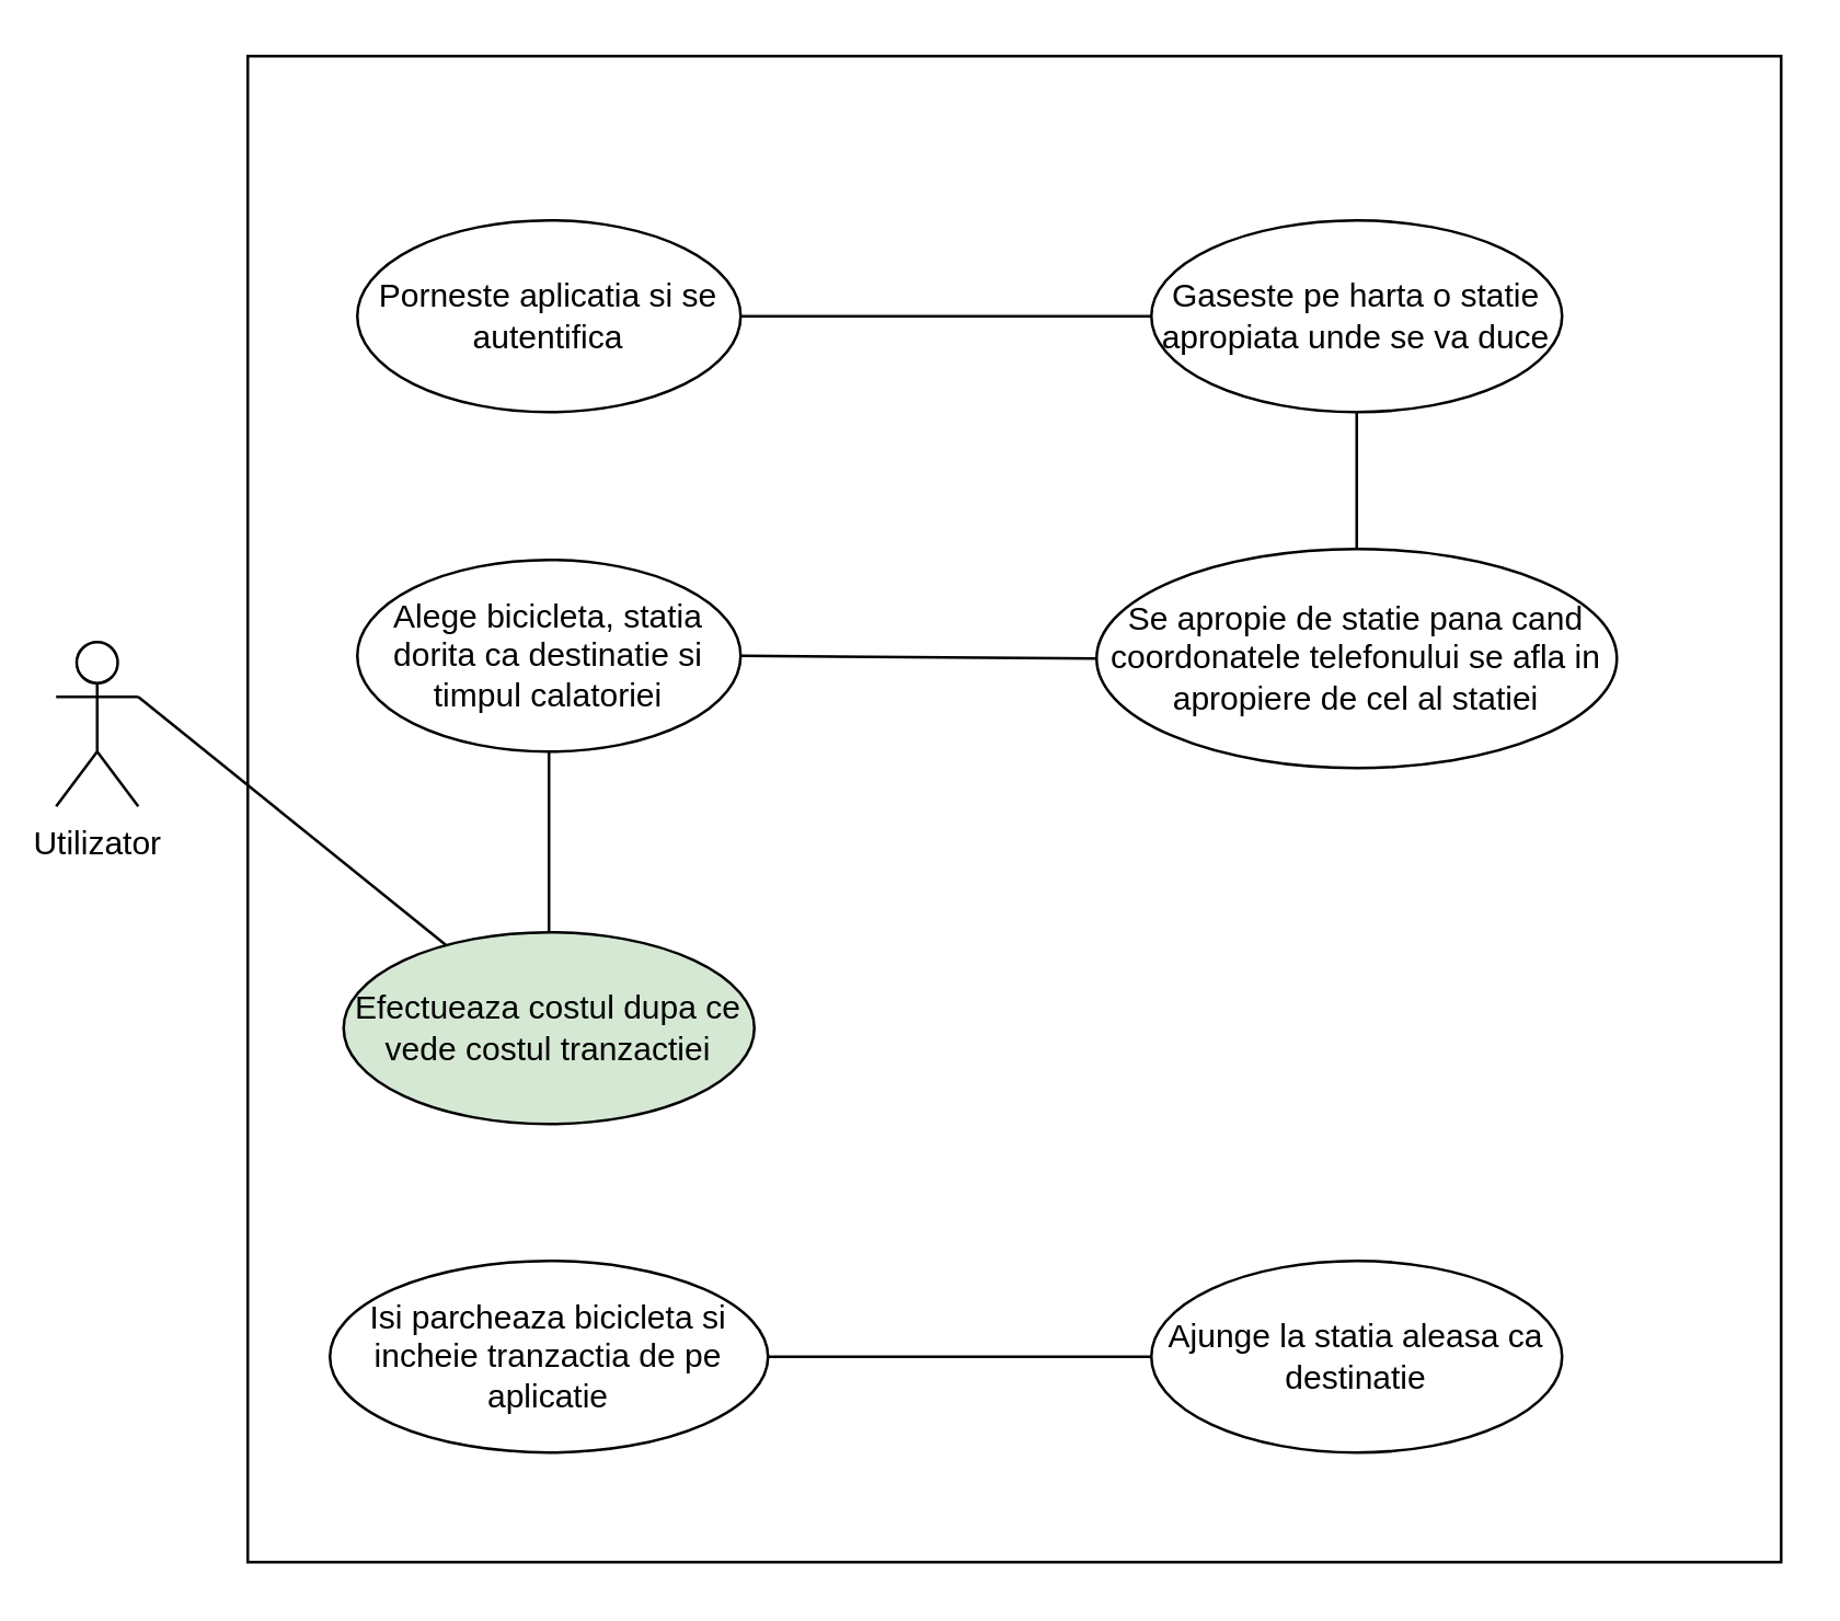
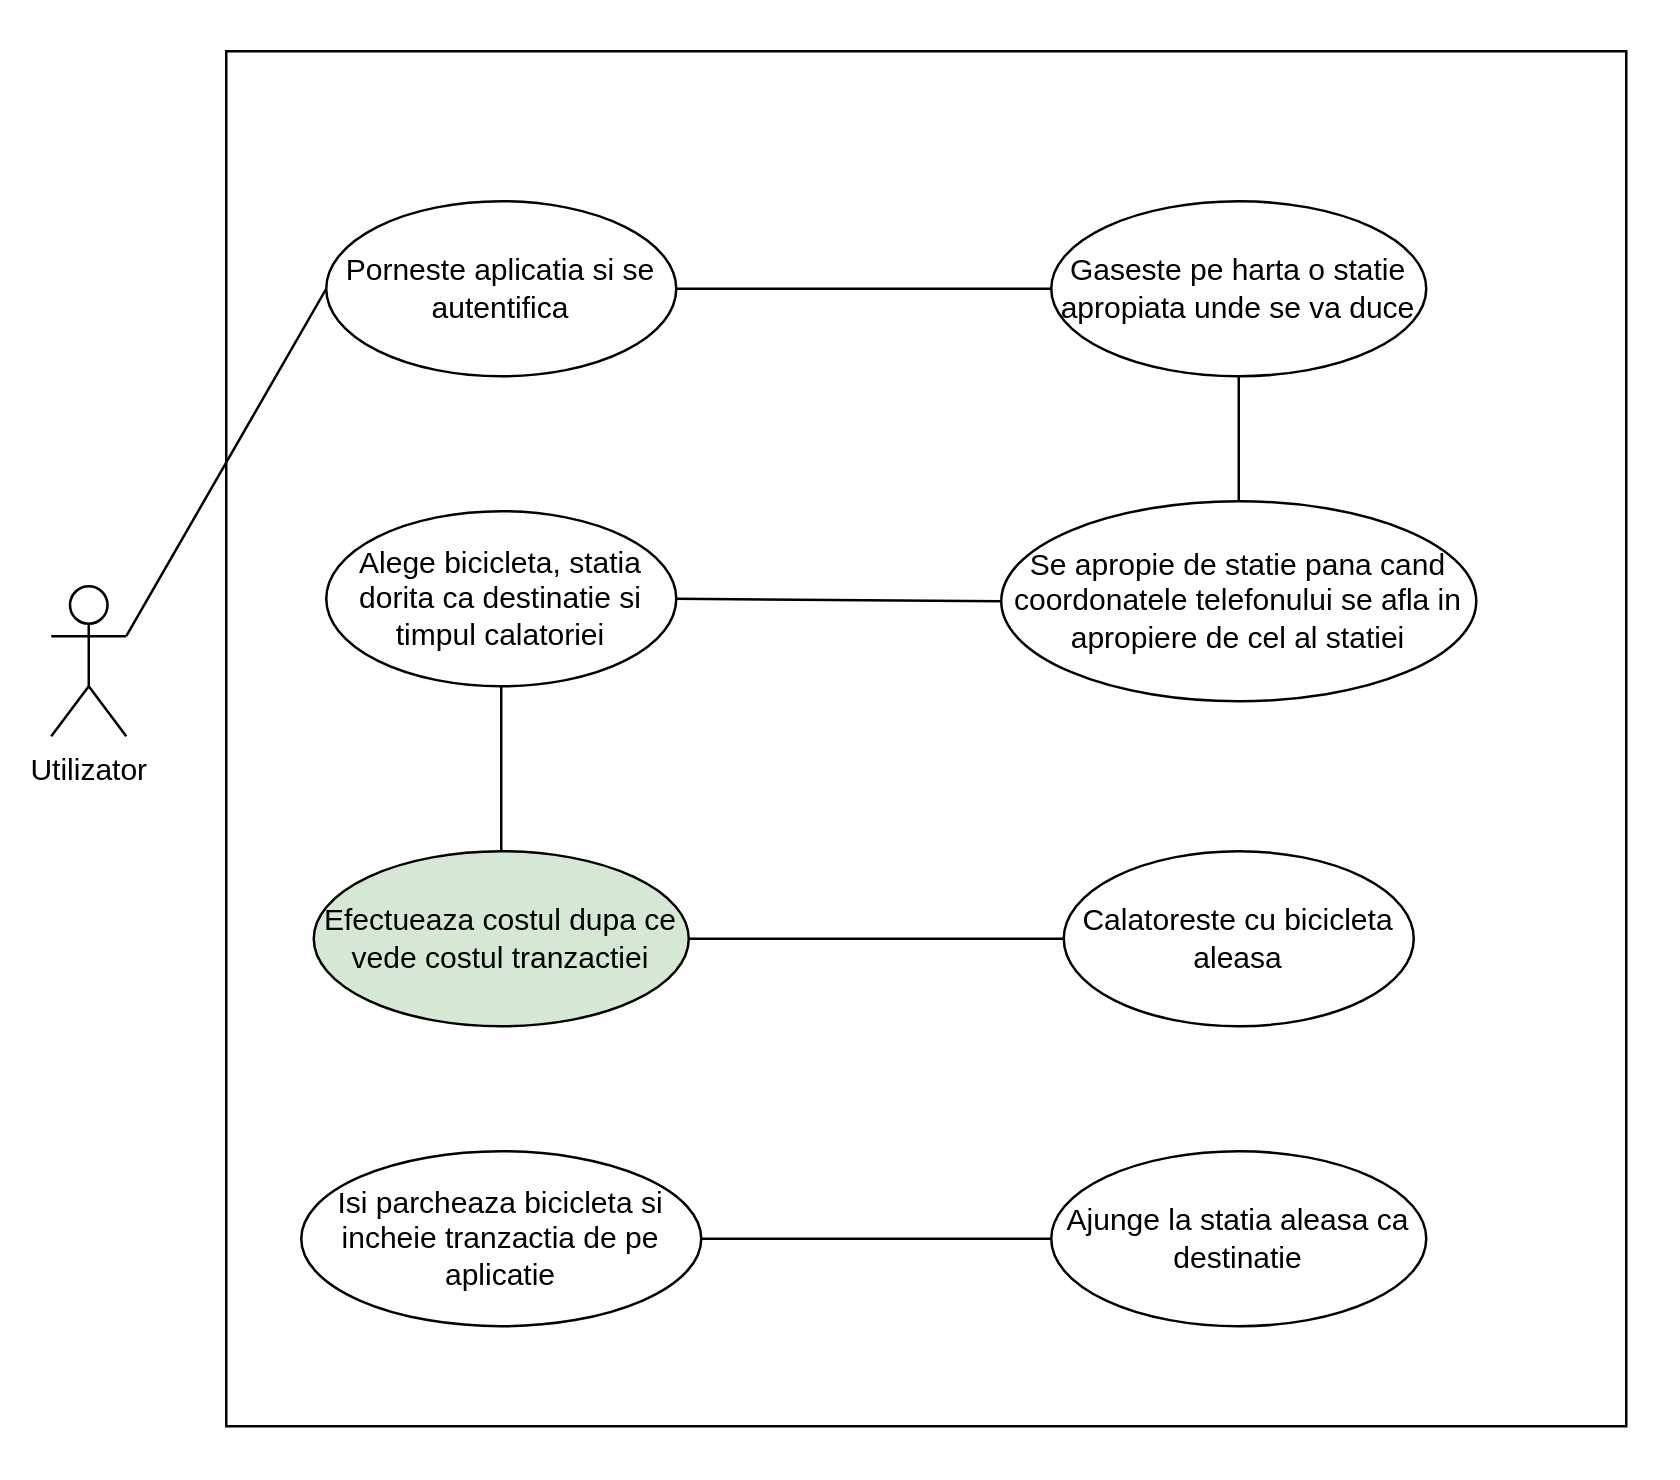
- <mxCell id="5" value="" style="edgeStyle=none;html=1;endArrow=none;verticalAlign=bottom;exitX=1;exitY=0.333;exitDx=0;exitDy=0;exitPerimeter=0;" edge="1" parent="1" source="3" target="12"><mxGeometry width="160" relative="1" as="geometry"><mxPoint x="-30" y="350" as="sourcePoint" /><mxPoint x="130" y="350" as="targetPoint" /></mxGeometry></mxCell>
+ <mxCell id="5" value="" style="edgeStyle=none;html=1;endArrow=none;verticalAlign=bottom;entryX=0;entryY=0.5;entryDx=0;entryDy=0;exitX=1;exitY=0.333;exitDx=0;exitDy=0;exitPerimeter=0;" edge="1" parent="1" source="3" target="4"><mxGeometry width="160" relative="1" as="geometry"><mxPoint x="-30" y="350" as="sourcePoint" /><mxPoint x="130" y="350" as="targetPoint" /></mxGeometry></mxCell>
+ <mxCell id="15" value="" style="edgeStyle=none;html=1;endArrow=none;verticalAlign=bottom;exitX=1;exitY=0.5;exitDx=0;exitDy=0;entryX=0;entryY=0.5;entryDx=0;entryDy=0;" edge="1" parent="1" source="12" target="14"><mxGeometry width="160" relative="1" as="geometry"><mxPoint x="290" y="430" as="sourcePoint" /><mxPoint x="450" y="430" as="targetPoint" /></mxGeometry></mxCell>
+ <mxCell id="14" value="Calatoreste cu bicicleta aleasa" style="ellipse;whiteSpace=wrap;html=1;" vertex="1" parent="1"><mxGeometry x="425" y="340" width="140" height="70" as="geometry" /></mxCell>
